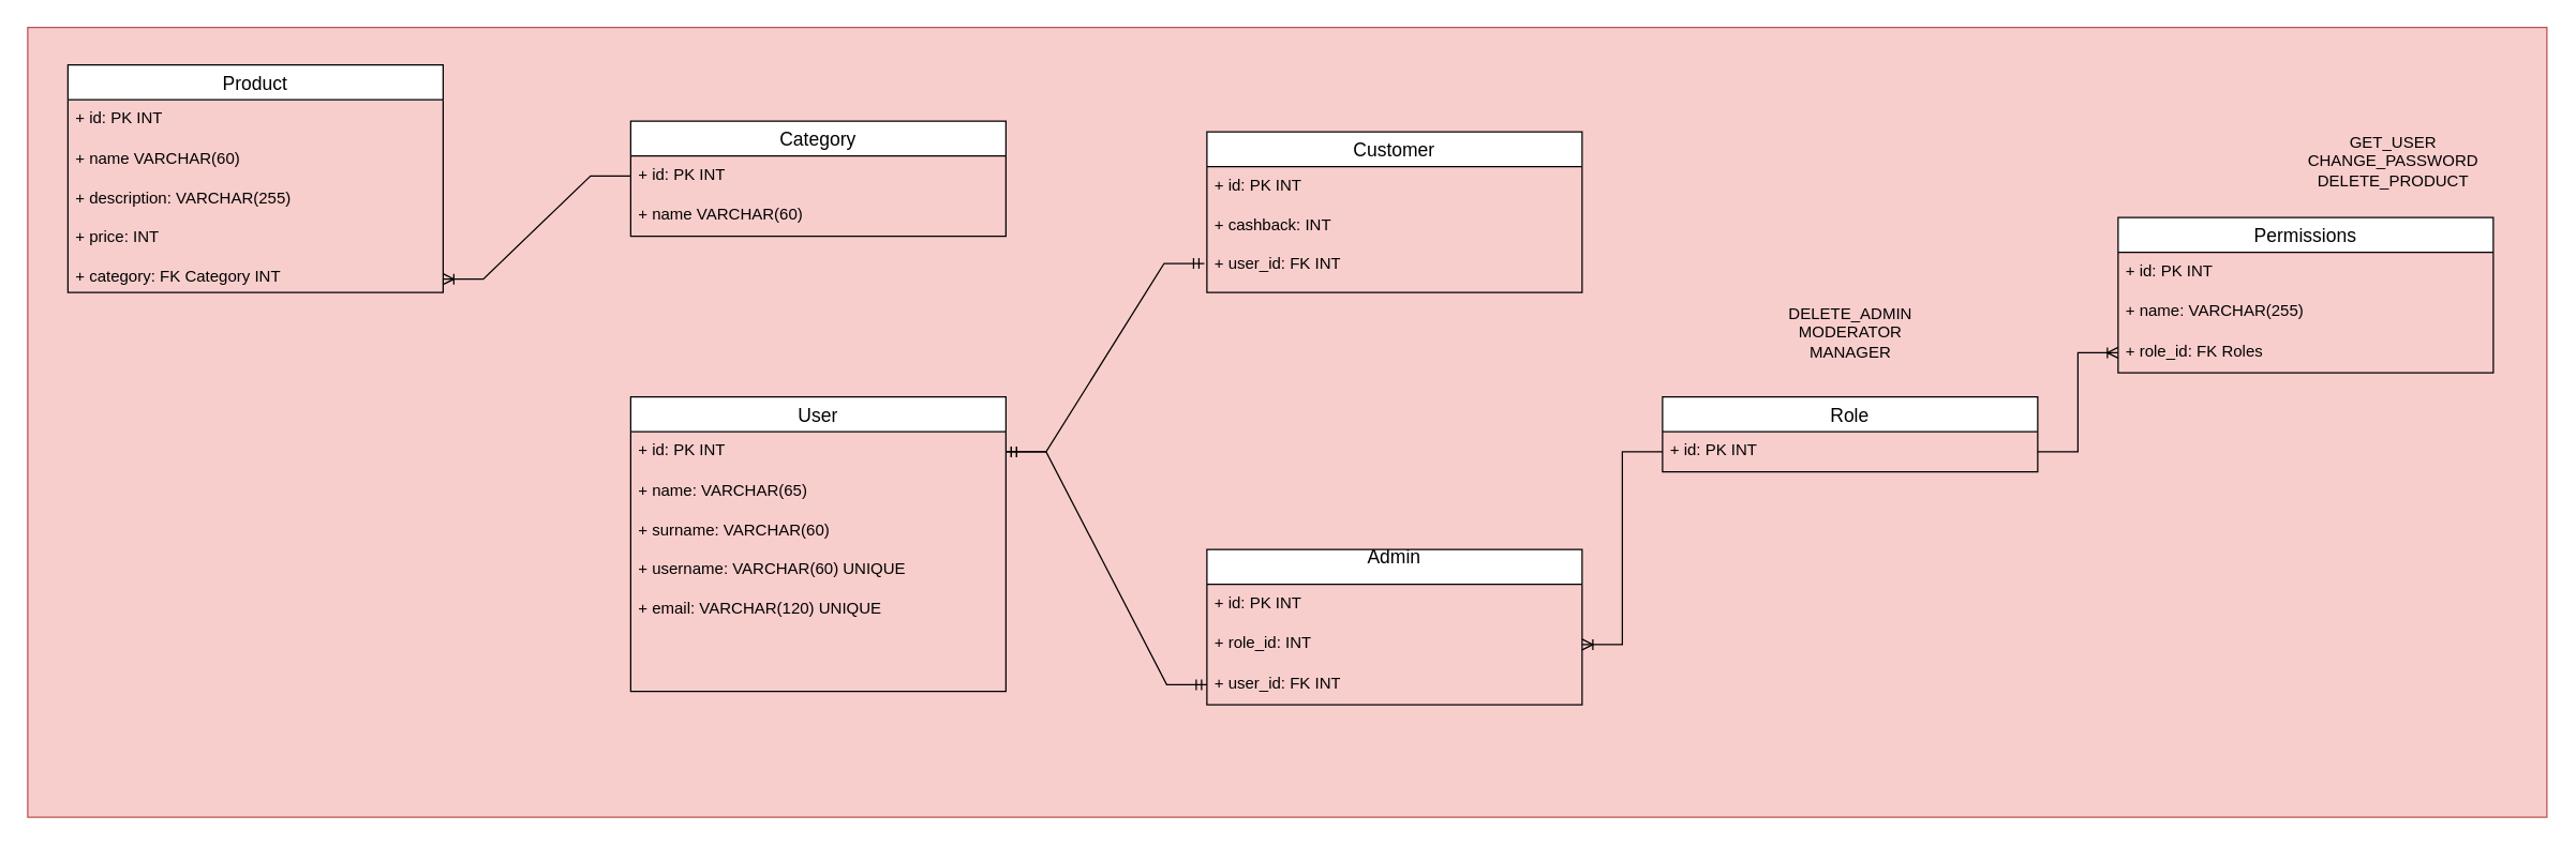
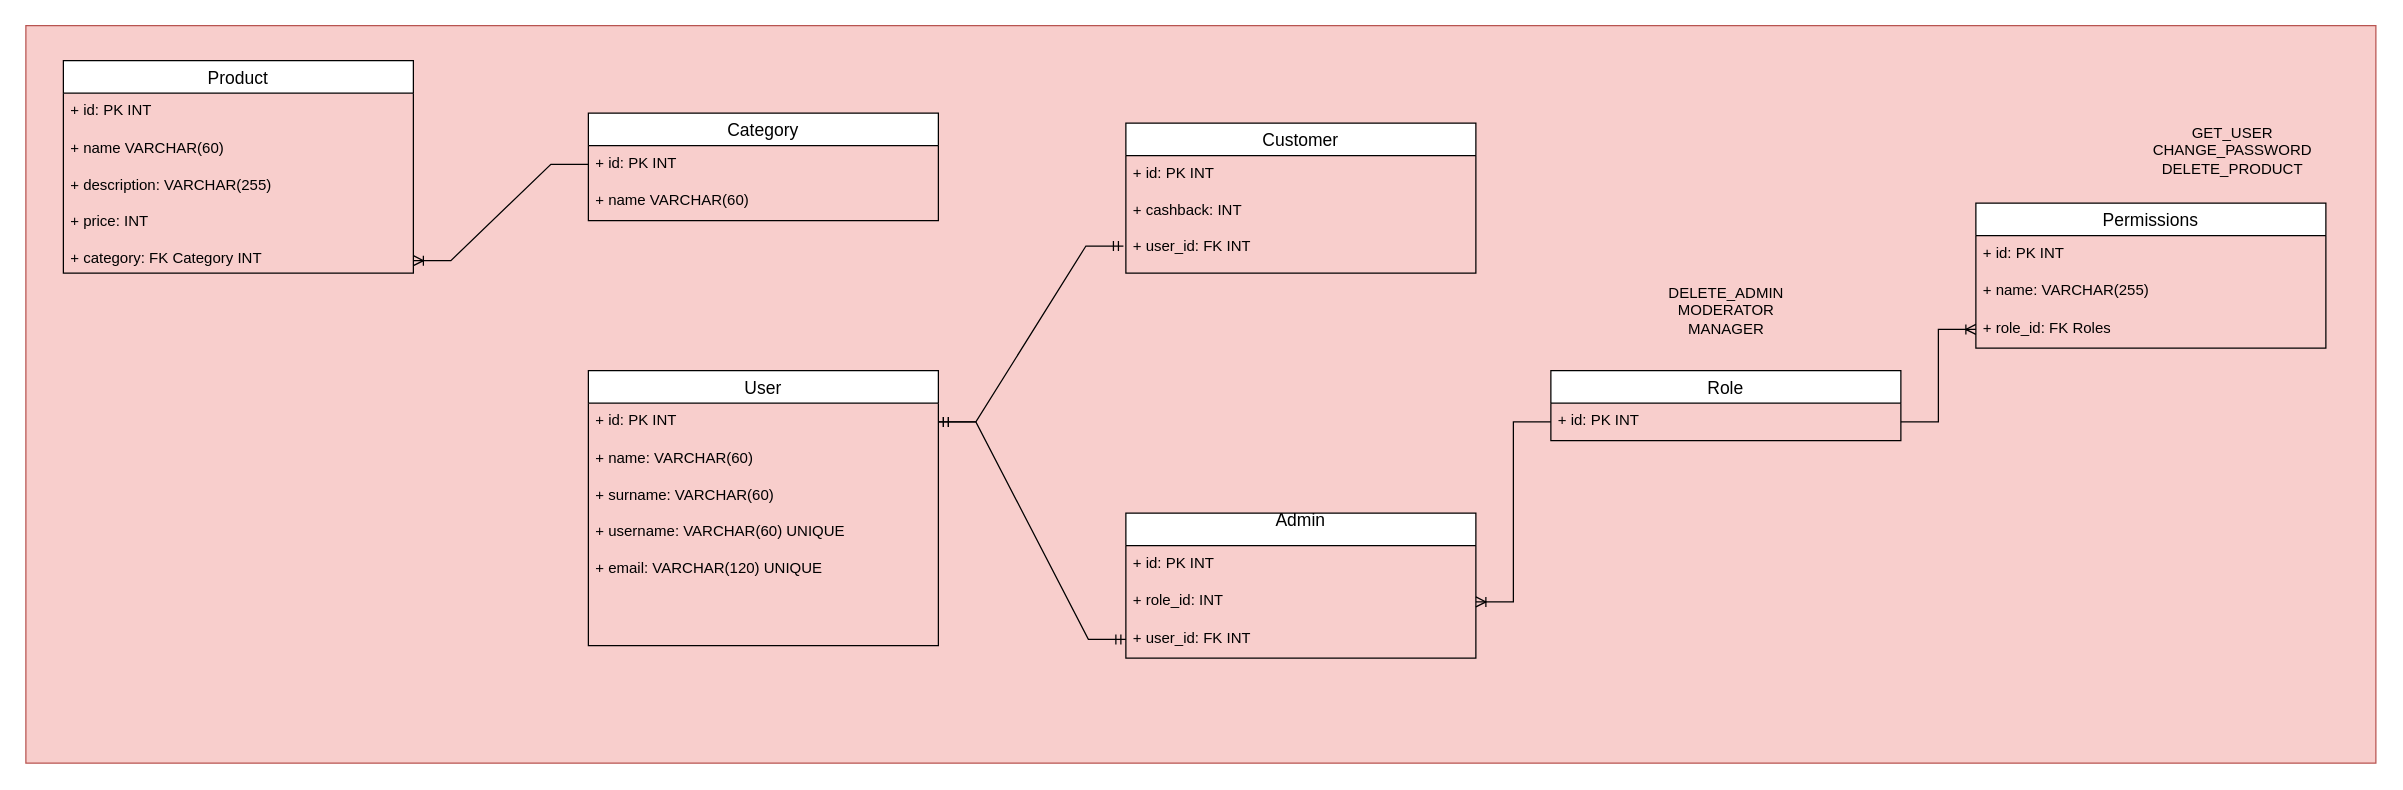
- <mxCell id="13" value="+ name: VARCHAR(65)" style="text;strokeColor=none;fillColor=none;spacingLeft=4;spacingRight=4;overflow=hidden;rotatable=0;points=[[0,0.5],[1,0.5]];portConstraint=eastwest;fontSize=12;whiteSpace=wrap;html=1;" vertex="1" parent="11"><mxGeometry y="56" width="280" height="30" as="geometry" /></mxCell>
+ <mxCell id="13" value="+ name: VARCHAR(60)" style="text;strokeColor=none;fillColor=none;spacingLeft=4;spacingRight=4;overflow=hidden;rotatable=0;points=[[0,0.5],[1,0.5]];portConstraint=eastwest;fontSize=12;whiteSpace=wrap;html=1;" vertex="1" parent="11"><mxGeometry y="56" width="280" height="30" as="geometry" /></mxCell>
